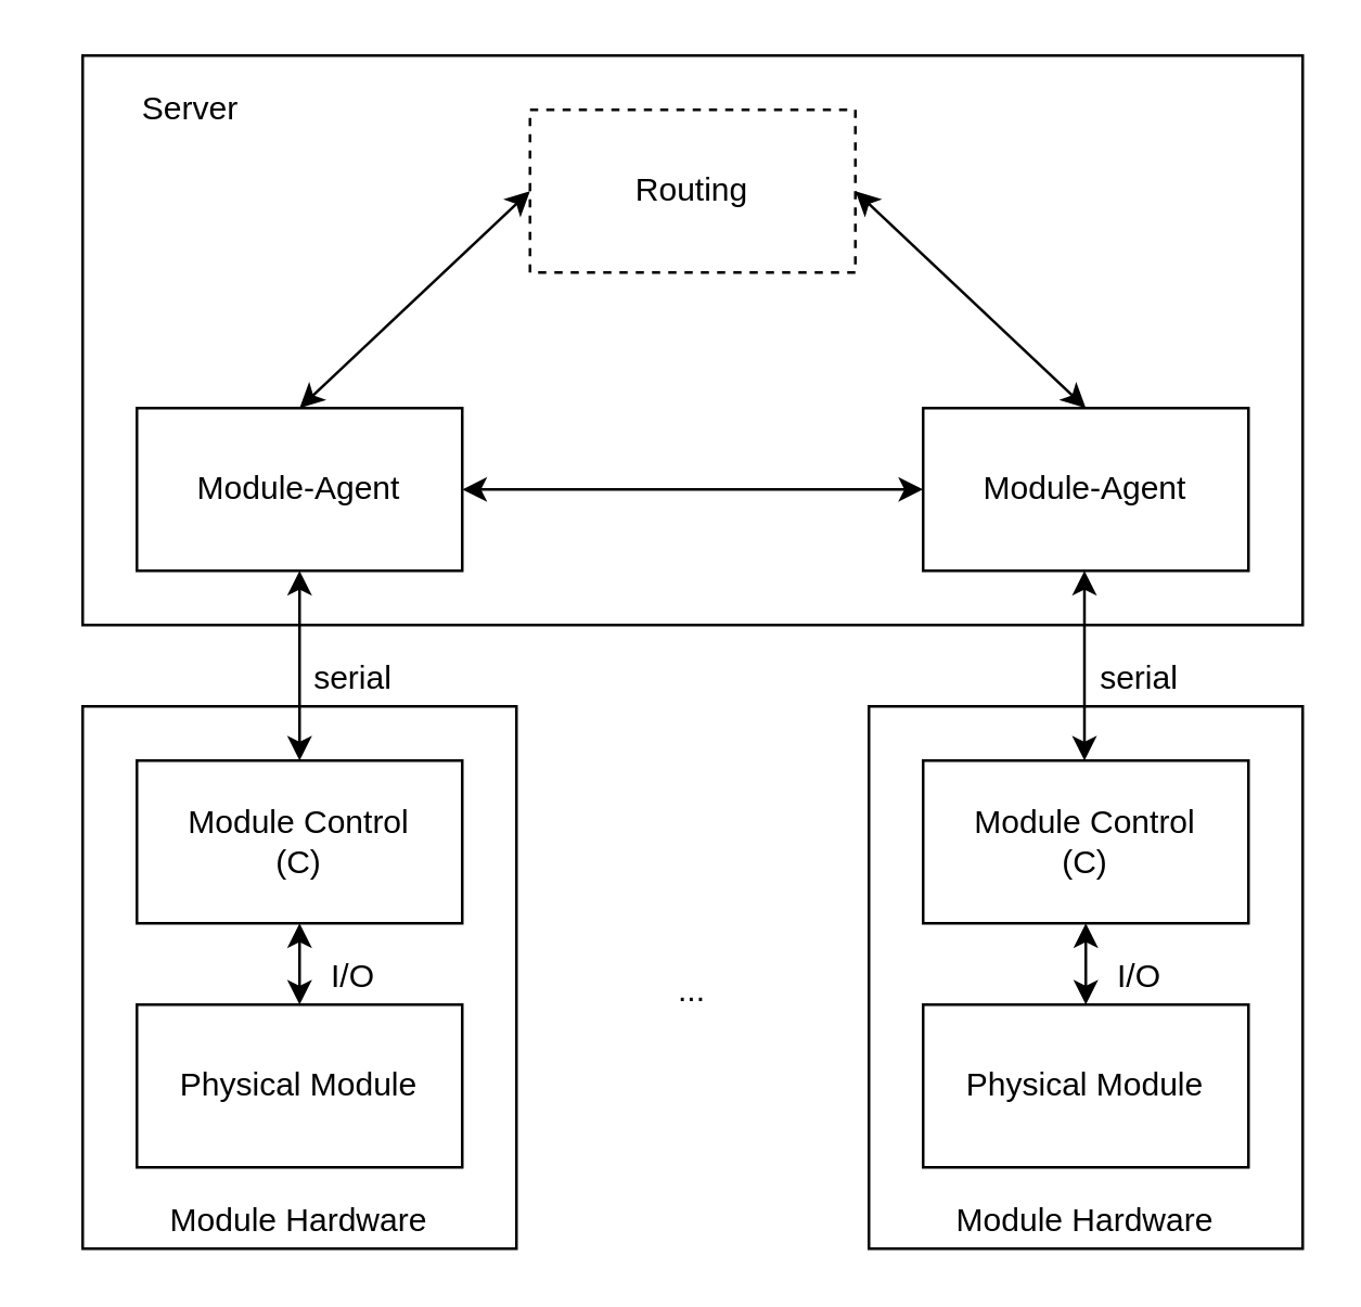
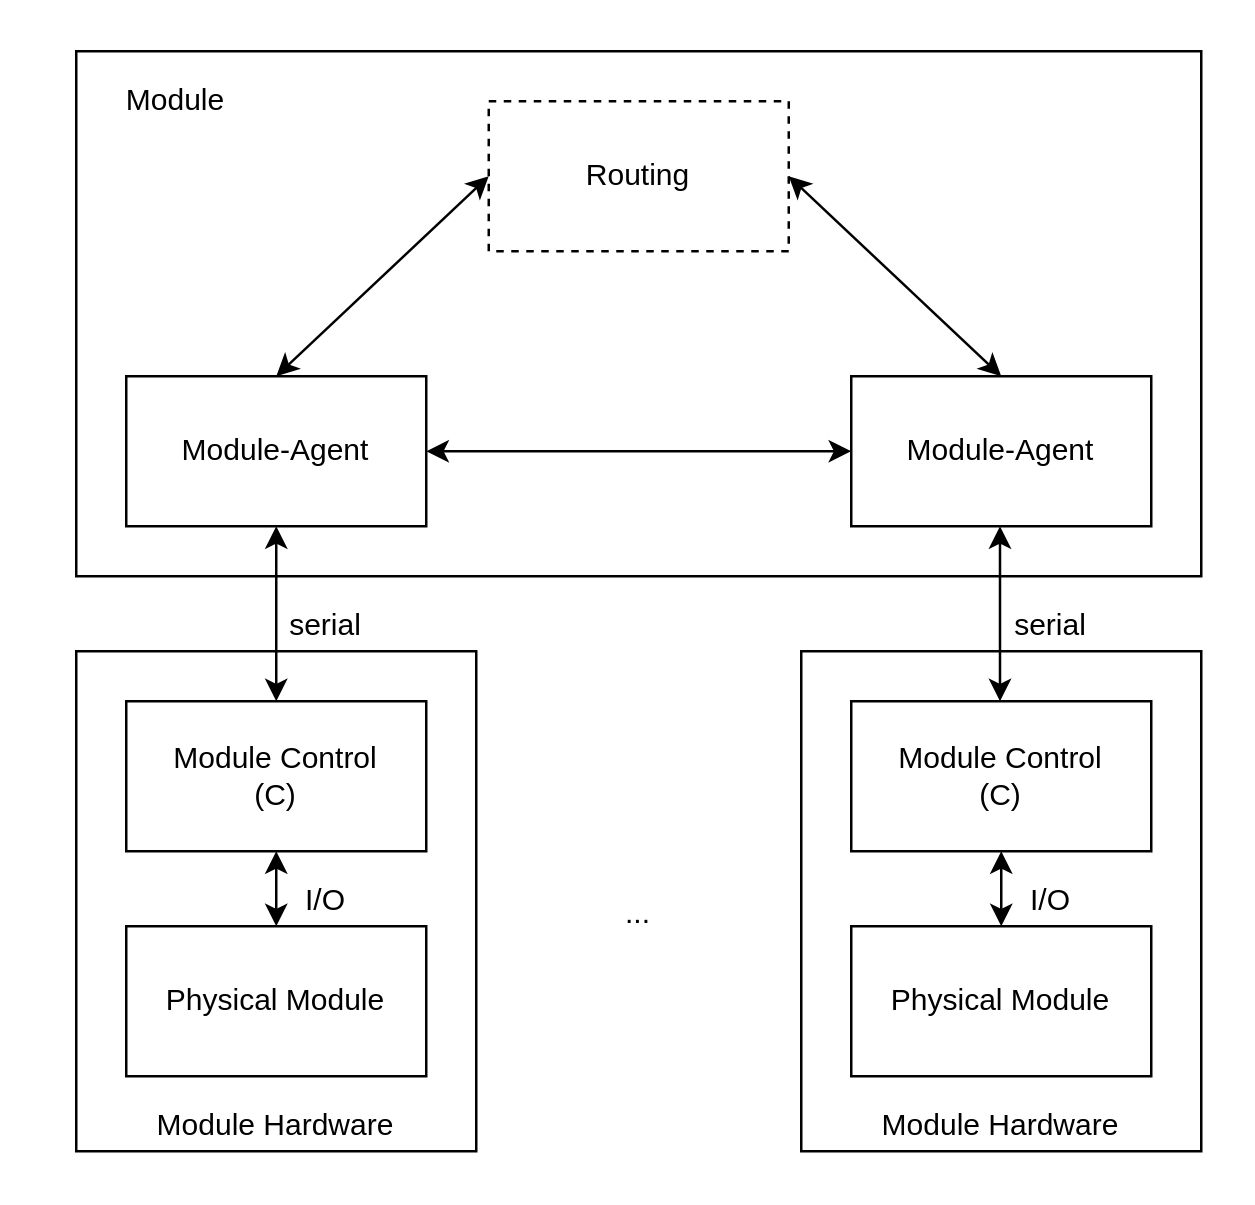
- <mxCell id="16" value="Server" style="text;html=1;strokeColor=none;fillColor=none;align=center;verticalAlign=middle;whiteSpace=wrap;rounded=0;" vertex="1" parent="1"><mxGeometry x="20" y="30" width="100" height="20" as="geometry" /></mxCell>
+ <mxCell id="16" value="Module" style="text;html=1;strokeColor=none;fillColor=none;align=center;verticalAlign=middle;whiteSpace=wrap;rounded=0;" vertex="1" parent="1"><mxGeometry x="20" y="30" width="100" height="20" as="geometry" /></mxCell>
